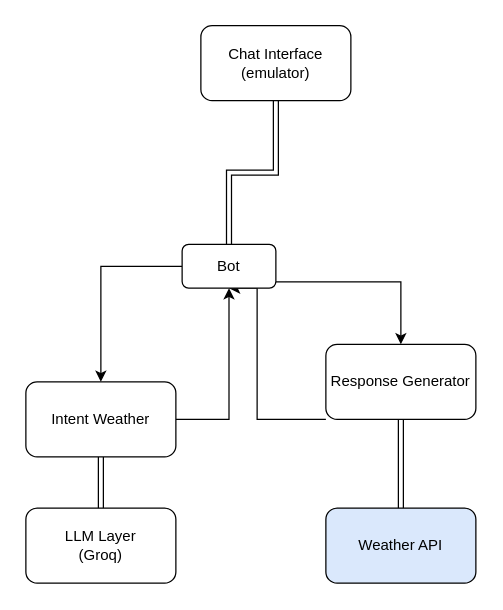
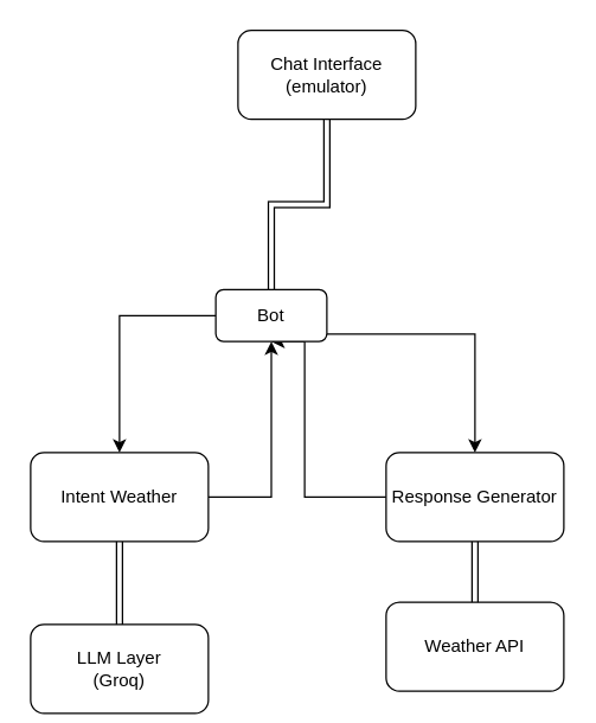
- <mxCell id="7" value="Response Generator" style="rounded=1;whiteSpace=wrap;html=1;" parent="1" vertex="1"><mxGeometry x="260" y="275" width="120" height="60" as="geometry" /></mxCell>
+ <mxCell id="7" value="Response Generator" style="rounded=1;whiteSpace=wrap;html=1;" parent="1" vertex="1"><mxGeometry x="260" y="305" width="120" height="60" as="geometry" /></mxCell>
- <mxCell id="12" value="LLM Layer&lt;div&gt;(Groq)&lt;/div&gt;" style="rounded=1;whiteSpace=wrap;html=1;" parent="1" vertex="1"><mxGeometry x="20" y="406" width="120" height="60" as="geometry" /></mxCell>
+ <mxCell id="12" value="LLM Layer&lt;div&gt;(Groq)&lt;/div&gt;" style="rounded=1;whiteSpace=wrap;html=1;" parent="1" vertex="1"><mxGeometry x="20" y="421" width="120" height="60" as="geometry" /></mxCell>
- <mxCell id="14" value="Weather API" style="rounded=1;whiteSpace=wrap;html=1;fillColor=#dae8fc;" vertex="1" parent="1"><mxGeometry x="260" y="406" width="120" height="60" as="geometry" /></mxCell>
+ <mxCell id="14" value="Weather API" style="rounded=1;whiteSpace=wrap;html=1;" vertex="1" parent="1"><mxGeometry x="260" y="406" width="120" height="60" as="geometry" /></mxCell>
